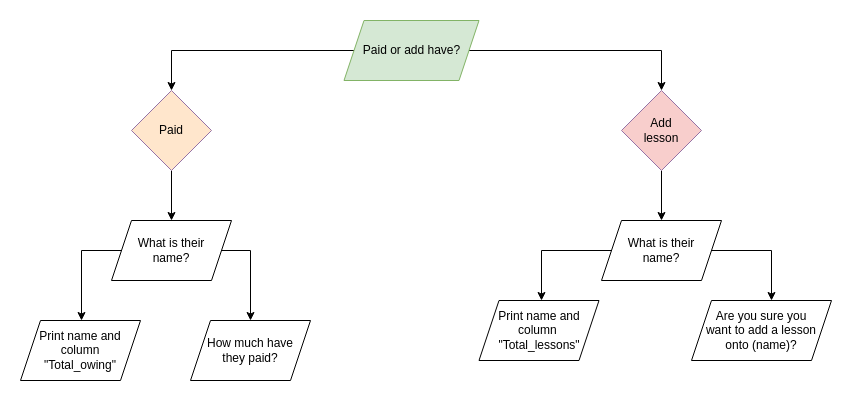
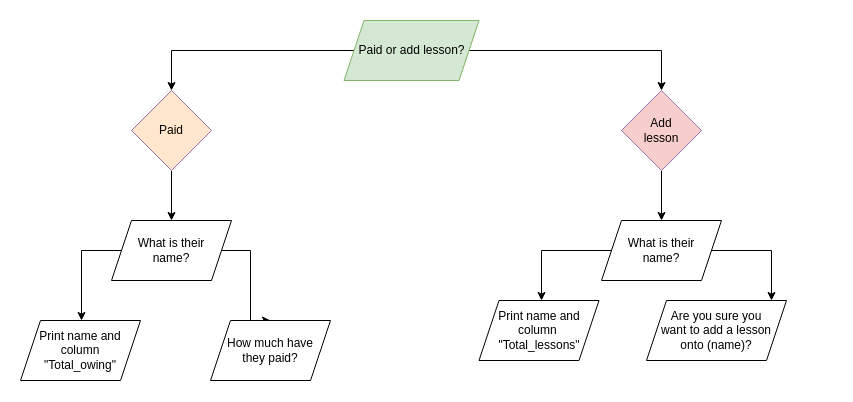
- <mxCell id="4" value="Paid or add have?" style="shape=parallelogram;perimeter=parallelogramPerimeter;whiteSpace=wrap;html=1;fixedSize=1;fillColor=#d5e8d4;strokeColor=#82b366;" parent="1" vertex="1"><mxGeometry x="343.5" y="20" width="135" height="60" as="geometry" /></mxCell>
+ <mxCell id="4" value="Paid or add lesson?" style="shape=parallelogram;perimeter=parallelogramPerimeter;whiteSpace=wrap;html=1;fixedSize=1;fillColor=#d5e8d4;strokeColor=#82b366;" parent="1" vertex="1"><mxGeometry x="343.5" y="20" width="135" height="60" as="geometry" /></mxCell>
- <mxCell id="18" value="Are you sure you &lt;br&gt;want to add a lesson &lt;br&gt;onto (name)?" style="shape=parallelogram;perimeter=parallelogramPerimeter;whiteSpace=wrap;html=1;fixedSize=1;" vertex="1" parent="1"><mxGeometry x="691" y="300" width="140" height="60" as="geometry" /></mxCell>
+ <mxCell id="18" value="Are you sure you &lt;br&gt;want to add a lesson &lt;br&gt;onto (name)?" style="shape=parallelogram;perimeter=parallelogramPerimeter;whiteSpace=wrap;html=1;fixedSize=1;" vertex="1" parent="1"><mxGeometry x="646" y="300" width="140" height="60" as="geometry" /></mxCell>
- <mxCell id="16" value="How much have&lt;br&gt;they paid?" style="shape=parallelogram;perimeter=parallelogramPerimeter;whiteSpace=wrap;html=1;fixedSize=1;" vertex="1" parent="1"><mxGeometry x="190" y="320" width="120" height="60" as="geometry" /></mxCell>
+ <mxCell id="16" value="How much have&lt;br&gt;they paid?" style="shape=parallelogram;perimeter=parallelogramPerimeter;whiteSpace=wrap;html=1;fixedSize=1;" vertex="1" parent="1"><mxGeometry x="210" y="320" width="120" height="60" as="geometry" /></mxCell>
